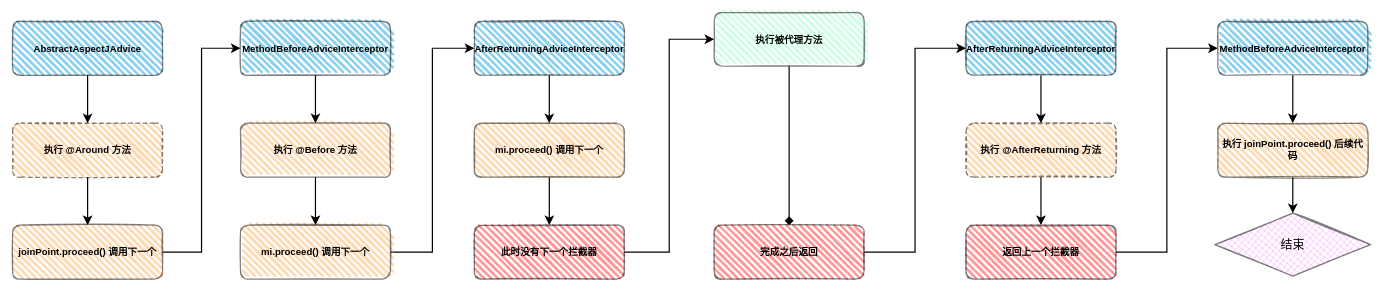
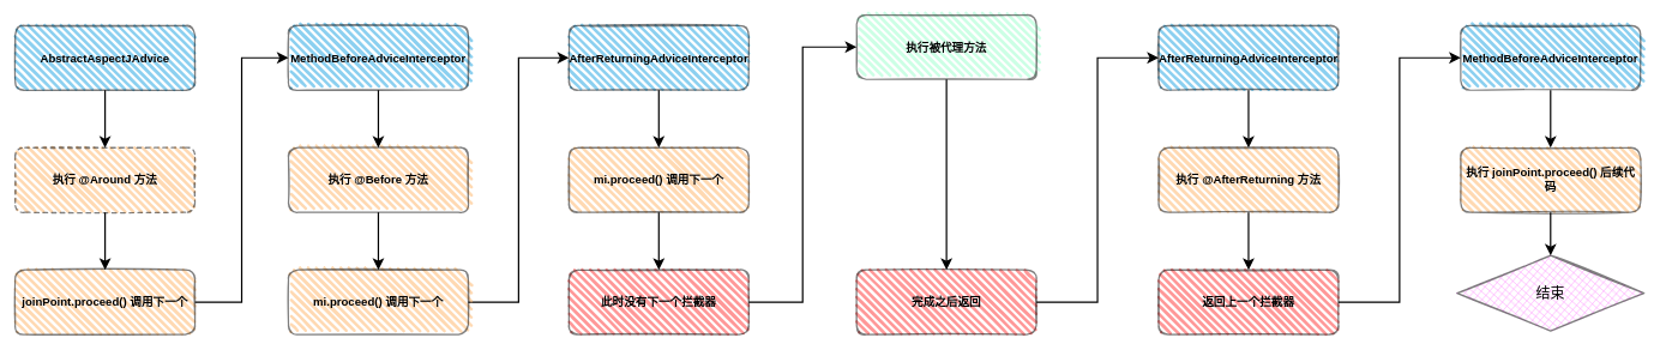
- <mxCell id="27" value="&lt;b&gt;&lt;font style=&quot;font-size: 16px&quot;&gt;执行 @AfterReturning 方法&lt;/font&gt;&lt;/b&gt;" style="rounded=1;whiteSpace=wrap;html=1;strokeWidth=2;fillWeight=4;hachureGap=8;hachureAngle=45;sketch=1;opacity=50;fillColor=#FFB366;dashed=1;" vertex="1" parent="1"><mxGeometry x="1610" y="205" width="250" height="90" as="geometry" /></mxCell>
+ <mxCell id="27" value="&lt;b&gt;&lt;font style=&quot;font-size: 16px&quot;&gt;执行 @AfterReturning 方法&lt;/font&gt;&lt;/b&gt;" style="rounded=1;whiteSpace=wrap;html=1;strokeWidth=2;fillWeight=4;hachureGap=8;hachureAngle=45;sketch=1;opacity=50;fillColor=#FFB366;" vertex="1" parent="1"><mxGeometry x="1610" y="205" width="250" height="90" as="geometry" /></mxCell>
- <mxCell id="20" style="edgeStyle=orthogonalEdgeStyle;rounded=0;orthogonalLoop=1;jettySize=auto;html=1;entryX=0.5;entryY=0;entryDx=0;entryDy=0;endSize=10;strokeWidth=2;endArrow=diamond;" edge="1" parent="1" source="21" target="23"><mxGeometry relative="1" as="geometry" /></mxCell>
+ <mxCell id="20" style="edgeStyle=orthogonalEdgeStyle;rounded=0;orthogonalLoop=1;jettySize=auto;html=1;entryX=0.5;entryY=0;entryDx=0;entryDy=0;endSize=10;strokeWidth=2;" edge="1" parent="1" source="21" target="23"><mxGeometry relative="1" as="geometry" /></mxCell>
